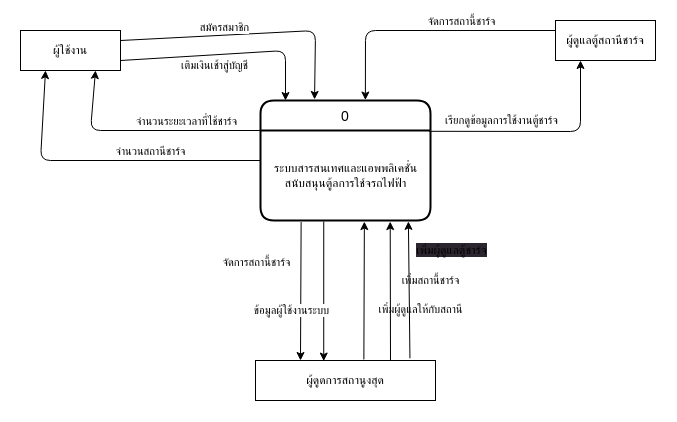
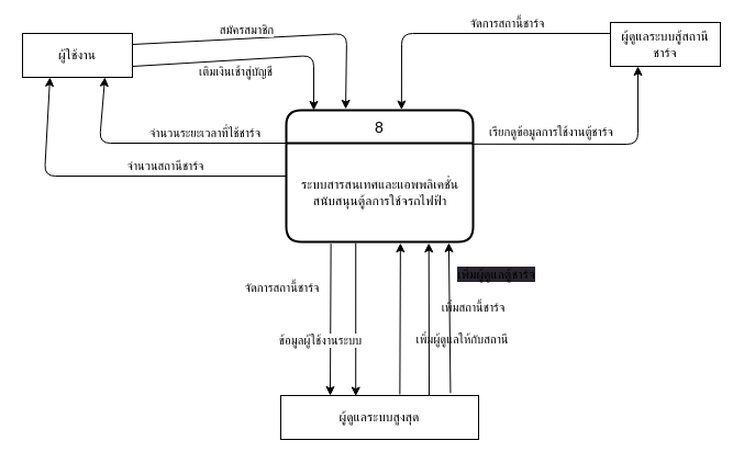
- <mxCell id="17" value="ผู้ดูแลตู้สถานีชาร์จ" style="whiteSpace=wrap;html=1;align=center;" parent="1" vertex="1"><mxGeometry x="555" y="20" width="100" height="40" as="geometry" /></mxCell>
+ <mxCell id="17" value="ผู้ดูแลระบบสู้สถานีชาร์จ" style="whiteSpace=wrap;html=1;align=center;" parent="1" vertex="1"><mxGeometry x="555" y="20" width="100" height="40" as="geometry" /></mxCell>
- <mxCell id="6" value="0" style="swimlane;childLayout=stackLayout;horizontal=1;startSize=30;horizontalStack=0;rounded=1;fontSize=14;fontStyle=0;strokeWidth=2;resizeParent=0;resizeLast=1;shadow=0;dashed=0;align=center;" parent="1" vertex="1"><mxGeometry x="260" y="100" width="170" height="120" as="geometry"><mxRectangle x="345" y="120" width="50" height="30" as="alternateBounds" /></mxGeometry></mxCell>
+ <mxCell id="6" value="8" style="swimlane;childLayout=stackLayout;horizontal=1;startSize=30;horizontalStack=0;rounded=1;fontSize=14;fontStyle=0;strokeWidth=2;resizeParent=0;resizeLast=1;shadow=0;dashed=0;align=center;" parent="1" vertex="1"><mxGeometry x="260" y="100" width="170" height="120" as="geometry"><mxRectangle x="345" y="120" width="50" height="30" as="alternateBounds" /></mxGeometry></mxCell>
- <mxCell id="20" value="ผู้ดูดการสถานูงสุด" style="whiteSpace=wrap;html=1;align=center;" parent="1" vertex="1"><mxGeometry x="255" y="360" width="180" height="40" as="geometry" /></mxCell>
+ <mxCell id="20" value="ผู้ดูแลระบบสูงสุด" style="whiteSpace=wrap;html=1;align=center;" parent="1" vertex="1"><mxGeometry x="255" y="360" width="180" height="40" as="geometry" /></mxCell>
